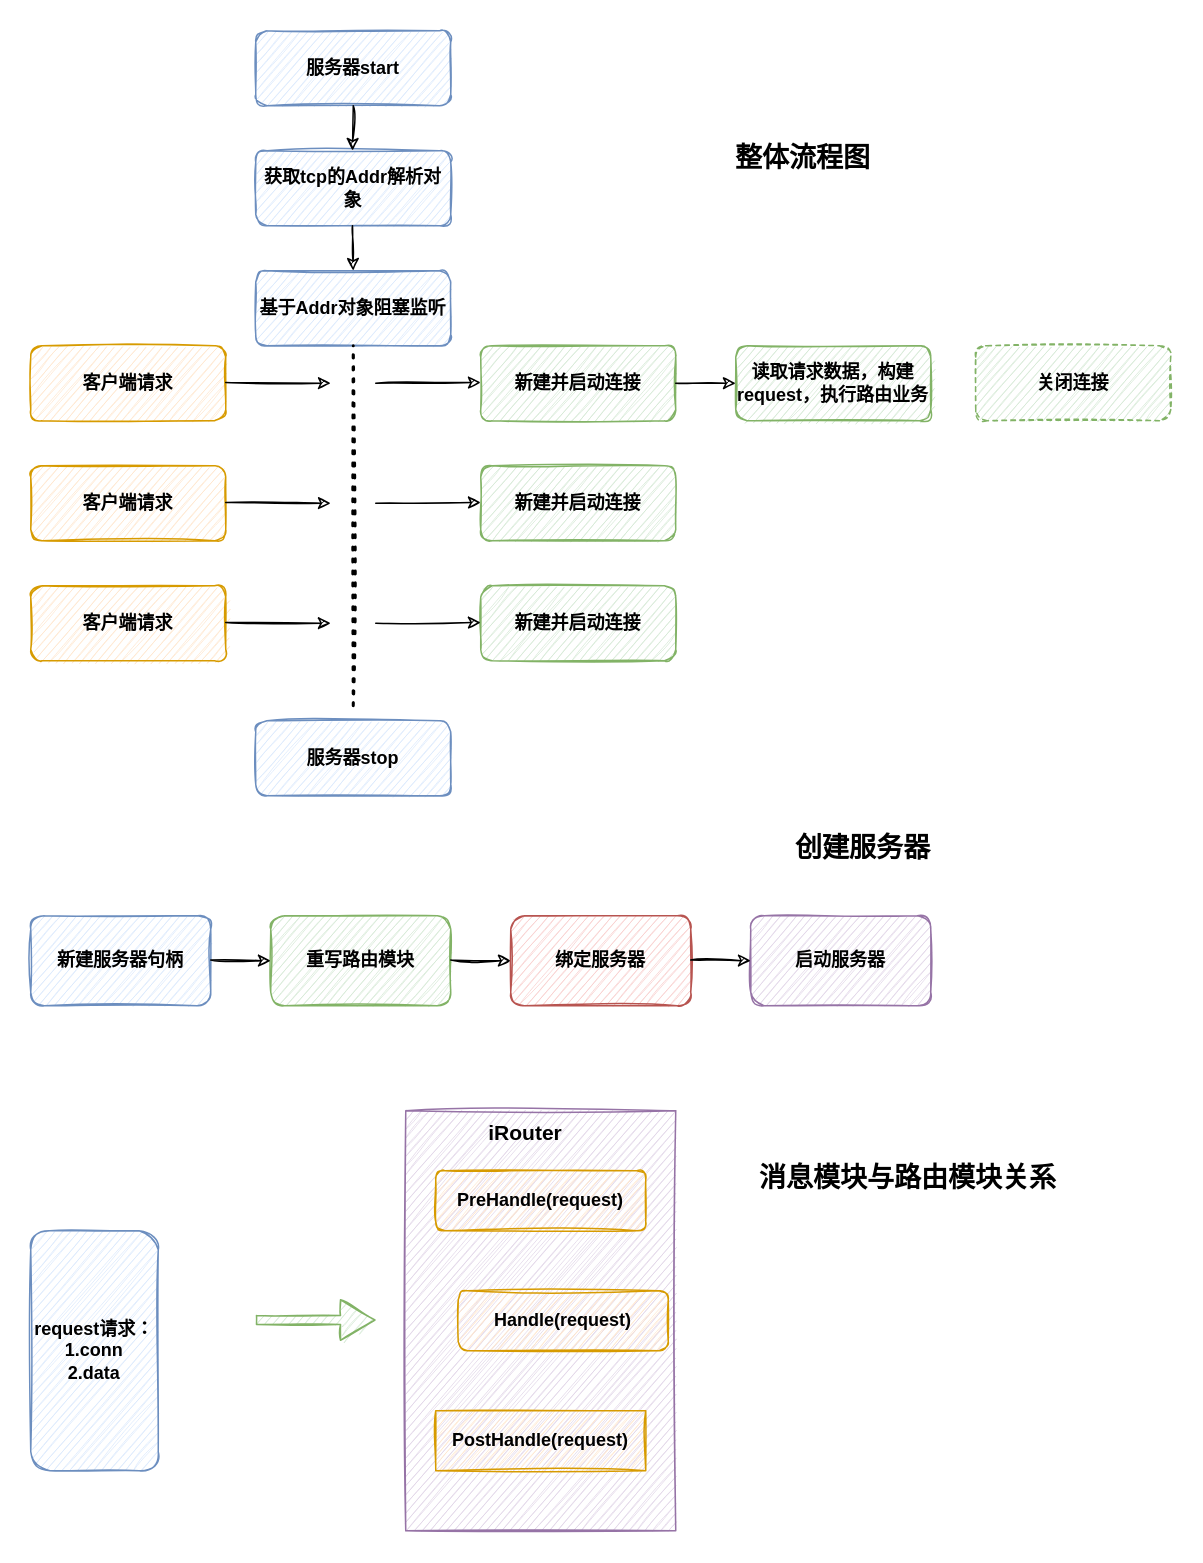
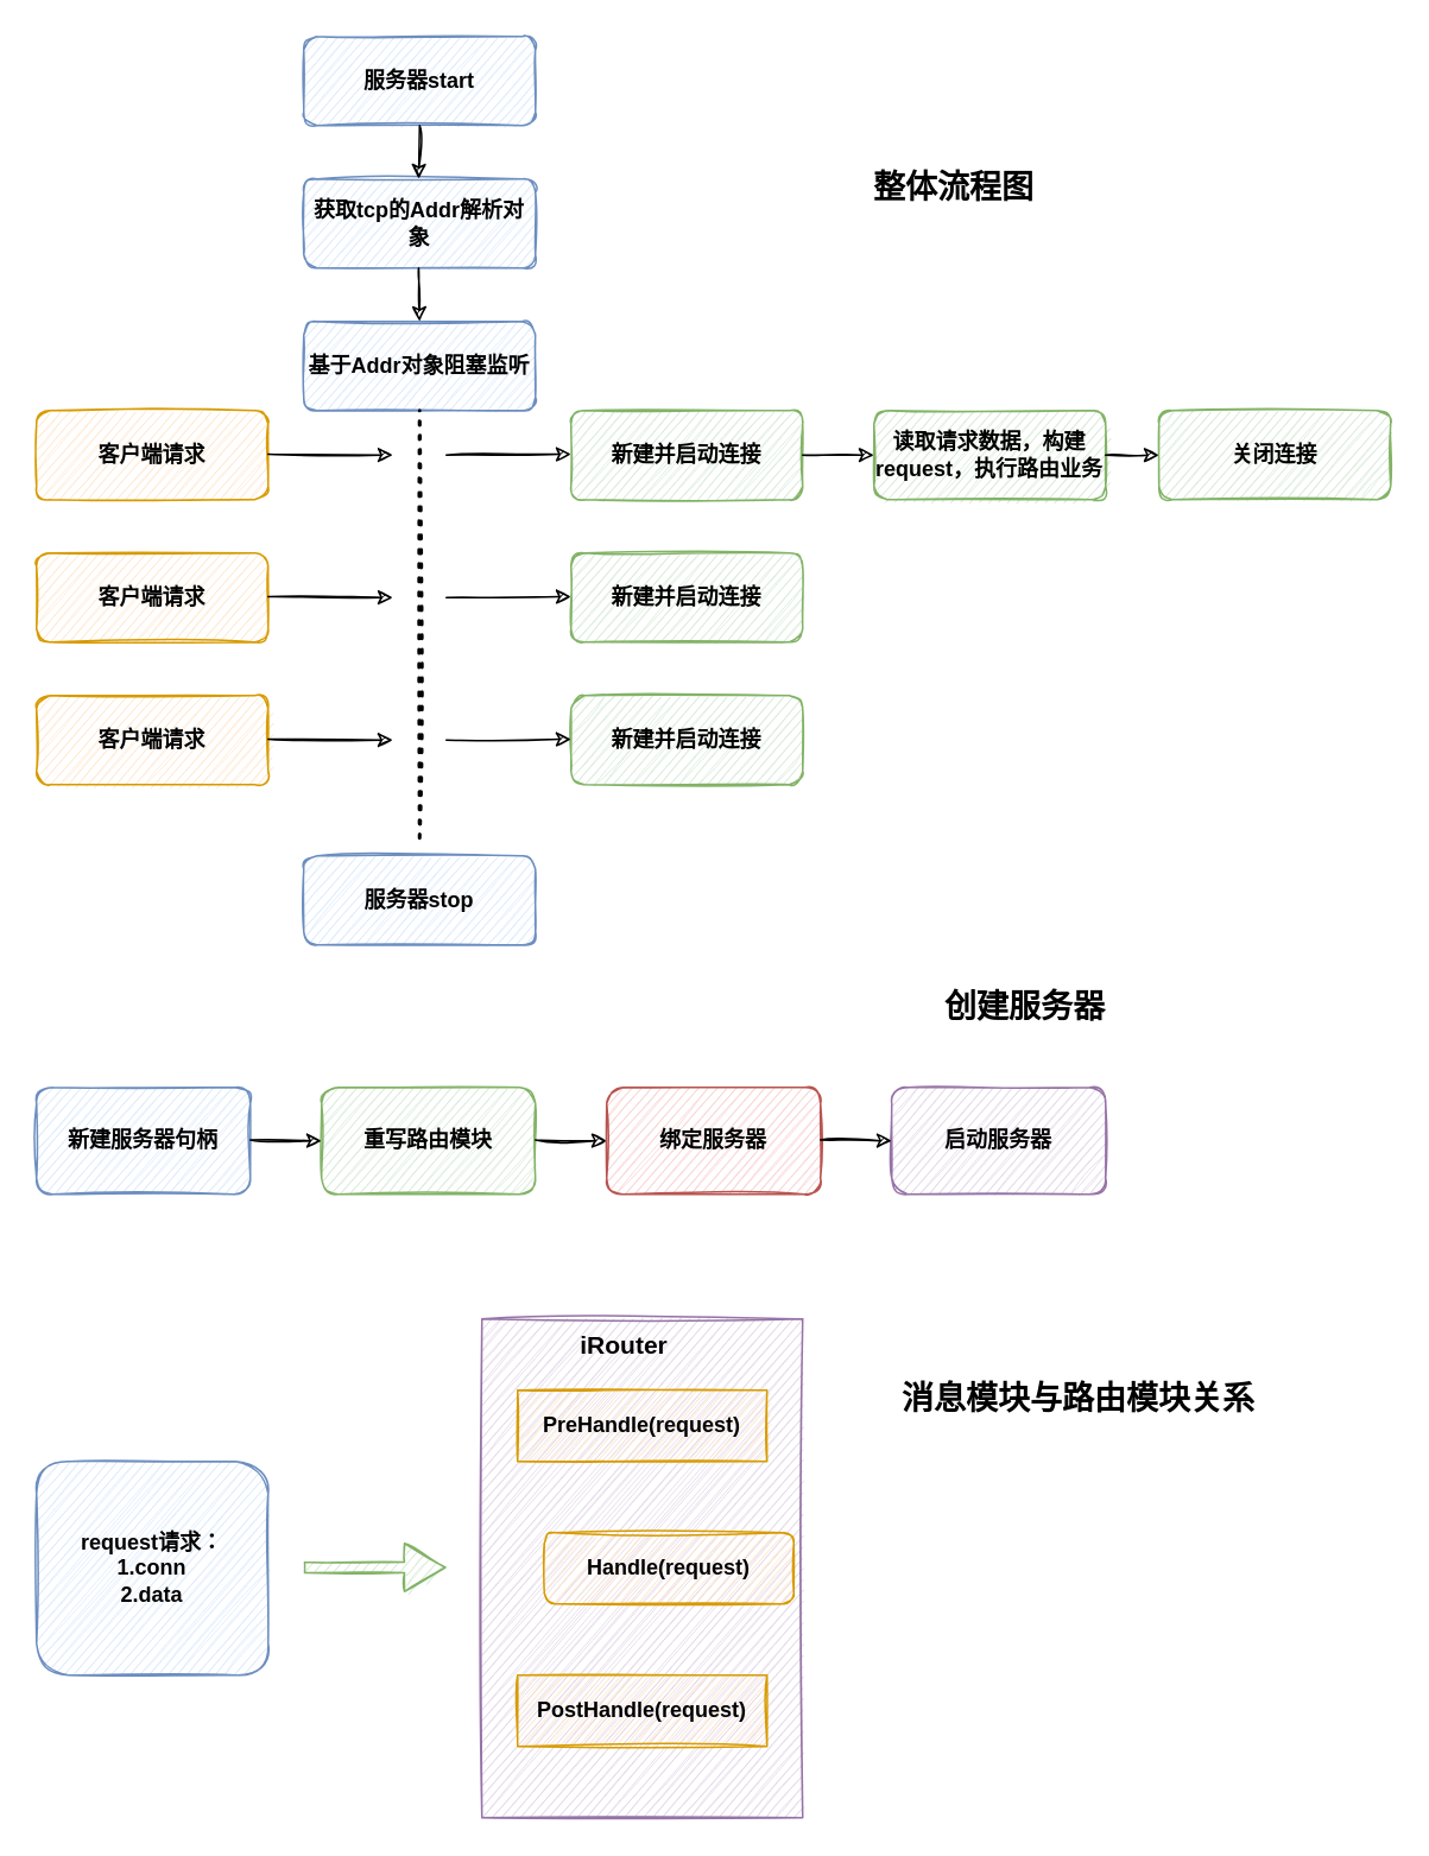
+ <mxCell id="24" value="" style="endArrow=classic;html=1;rounded=0;entryX=0;entryY=0.5;entryDx=0;entryDy=0;exitX=1;exitY=0.5;exitDx=0;exitDy=0;sketch=1;" parent="1" source="21" target="23" edge="1"><mxGeometry width="50" height="50" relative="1" as="geometry"><mxPoint x="620" y="250" as="sourcePoint" /><mxPoint x="670" y="200" as="targetPoint" /></mxGeometry></mxCell>
- <mxCell id="23" value="&lt;b&gt;关闭连接&lt;/b&gt;" style="rounded=1;whiteSpace=wrap;html=1;fillColor=#d5e8d4;strokeColor=#82b366;sketch=1;dashed=1;" parent="1" vertex="1"><mxGeometry x="650" y="230" width="130" height="50" as="geometry" /></mxCell>
+ <mxCell id="23" value="&lt;b&gt;关闭连接&lt;/b&gt;" style="rounded=1;whiteSpace=wrap;html=1;fillColor=#d5e8d4;strokeColor=#82b366;sketch=1;" parent="1" vertex="1"><mxGeometry x="650" y="230" width="130" height="50" as="geometry" /></mxCell>
- <mxCell id="35" value="&lt;b&gt;PreHandle(request)&lt;/b&gt;" style="rounded=1;whiteSpace=wrap;html=1;fillColor=#ffe6cc;strokeColor=#d79b00;sketch=1;" vertex="1" parent="1"><mxGeometry x="290" y="780" width="140" height="40" as="geometry" /></mxCell>
+ <mxCell id="35" value="&lt;b&gt;PreHandle(request)&lt;/b&gt;" style="whiteSpace=wrap;html=1;fillColor=#ffe6cc;strokeColor=#d79b00;sketch=1;rounded=0;" vertex="1" parent="1"><mxGeometry x="290" y="780" width="140" height="40" as="geometry" /></mxCell>
- <mxCell id="38" value="&lt;b&gt;request请求：&lt;br&gt;1.conn&lt;br&gt;2.data&lt;br&gt;&lt;/b&gt;" style="rounded=1;whiteSpace=wrap;html=1;fillColor=#dae8fc;strokeColor=#6c8ebf;sketch=1;" vertex="1" parent="1"><mxGeometry x="20" y="820" width="85" height="160" as="geometry" /></mxCell>
+ <mxCell id="38" value="&lt;b&gt;request请求：&lt;br&gt;1.conn&lt;br&gt;2.data&lt;br&gt;&lt;/b&gt;" style="rounded=1;whiteSpace=wrap;html=1;fillColor=#dae8fc;strokeColor=#6c8ebf;sketch=1;" vertex="1" parent="1"><mxGeometry x="20" y="820" width="130" height="120" as="geometry" /></mxCell>
